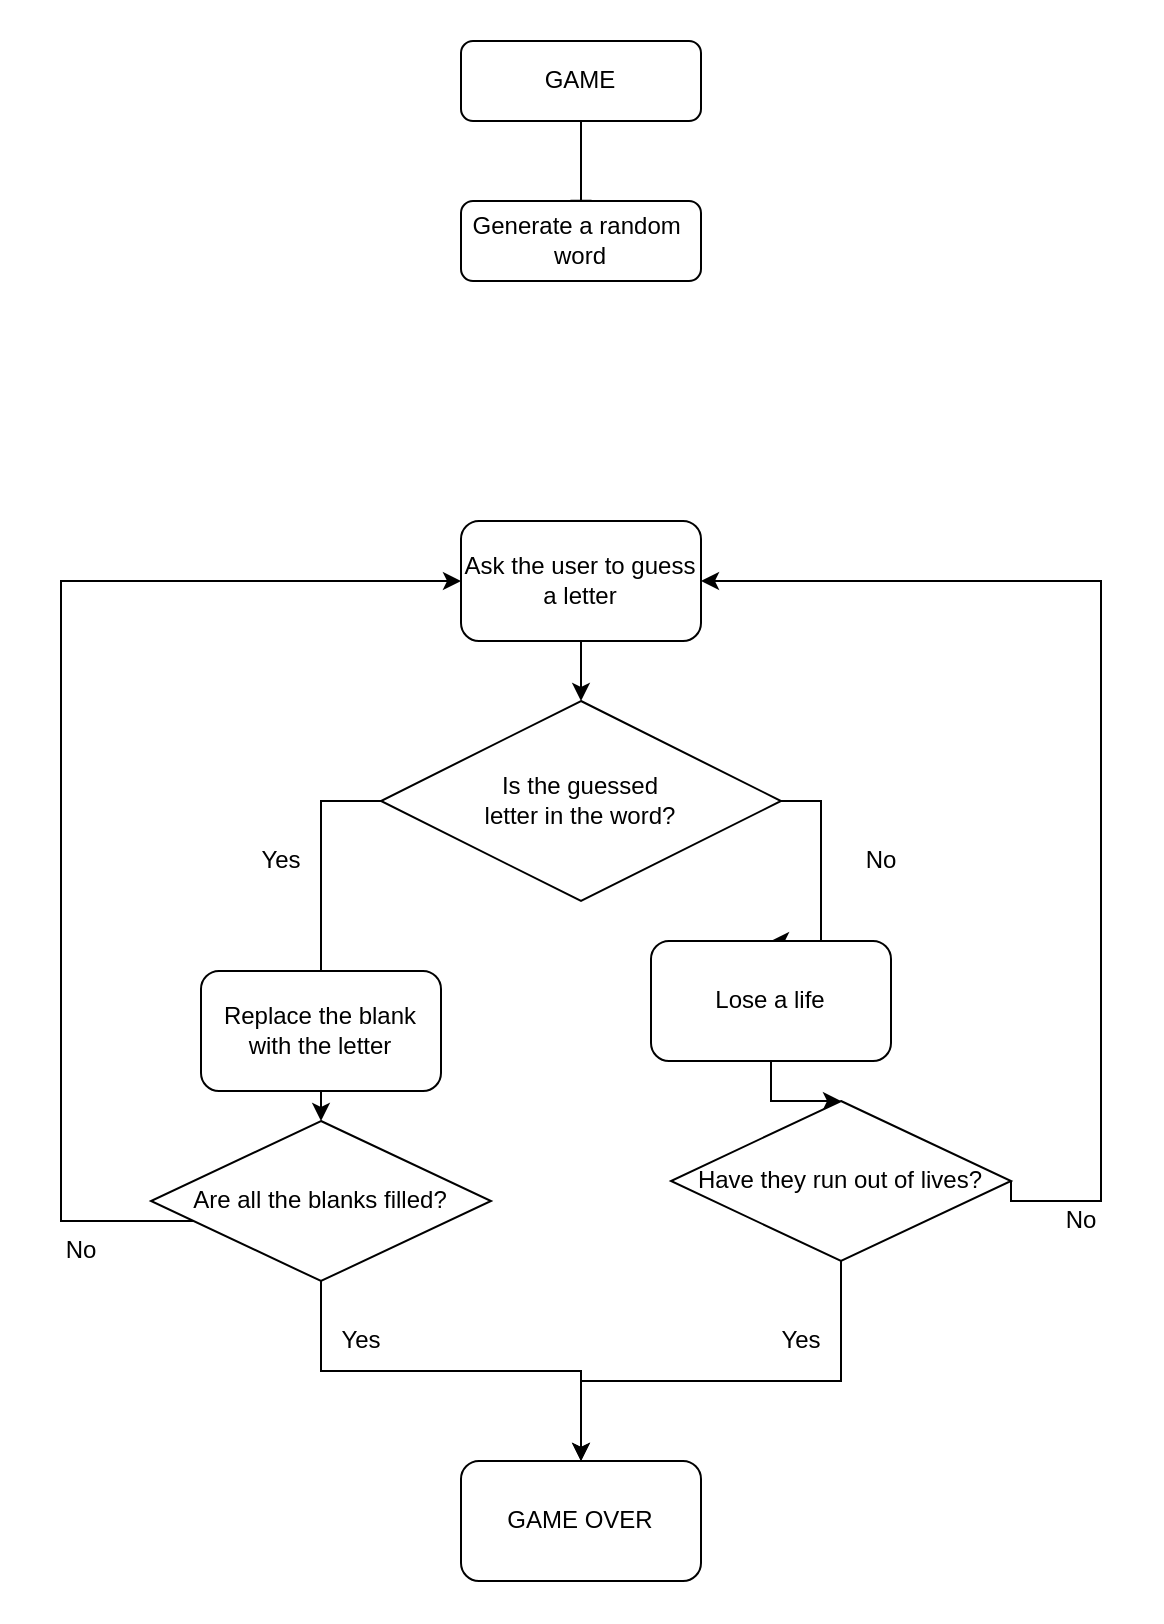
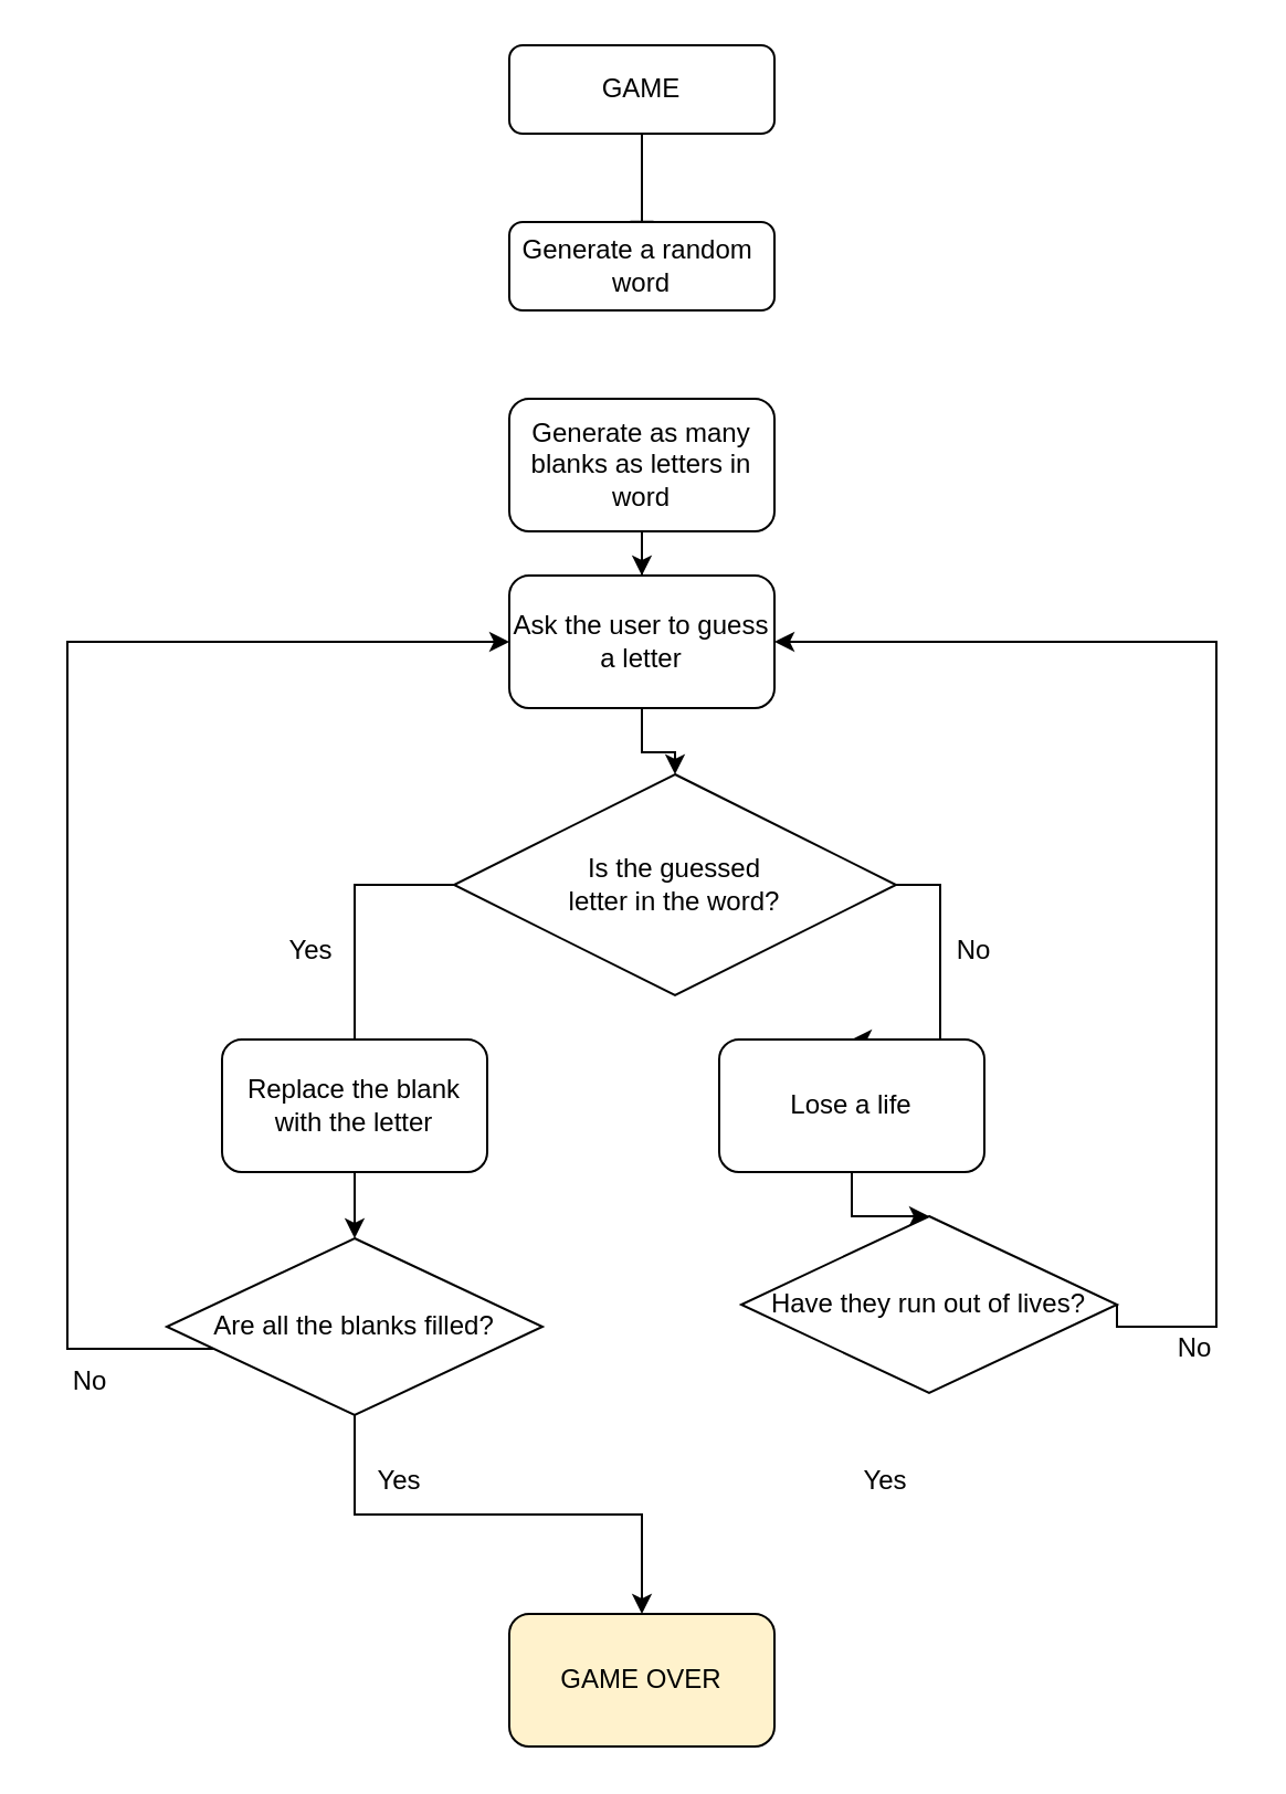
+ <mxCell id="6" value="Generate as many blanks as letters in word" style="rounded=1;whiteSpace=wrap;html=1;" vertex="1" parent="1"><mxGeometry x="230" y="180" width="120" height="60" as="geometry" /></mxCell>
+ <mxCell id="5" value="" style="edgeStyle=orthogonalEdgeStyle;rounded=0;orthogonalLoop=1;jettySize=auto;html=1;" edge="1" parent="1" source="6" target="8"><mxGeometry relative="1" as="geometry" /></mxCell>
- <mxCell id="11" value="Is the guessed &lt;br&gt;letter in the word?" style="rhombus;whiteSpace=wrap;html=1;" vertex="1" parent="1"><mxGeometry x="190" y="350" width="200" height="100" as="geometry" /></mxCell>
+ <mxCell id="11" value="Is the guessed &lt;br&gt;letter in the word?" style="rhombus;whiteSpace=wrap;html=1;" vertex="1" parent="1"><mxGeometry x="205" y="350" width="200" height="100" as="geometry" /></mxCell>
- <mxCell id="13" value="Replace the blank with the letter" style="rounded=1;whiteSpace=wrap;html=1;" vertex="1" parent="1"><mxGeometry x="100" y="485" width="120" height="60" as="geometry" /></mxCell>
+ <mxCell id="13" value="Replace the blank with the letter" style="rounded=1;whiteSpace=wrap;html=1;" vertex="1" parent="1"><mxGeometry x="100" y="470" width="120" height="60" as="geometry" /></mxCell>
- <mxCell id="20" style="edgeStyle=orthogonalEdgeStyle;rounded=0;orthogonalLoop=1;jettySize=auto;html=1;" edge="1" parent="1" source="21" target="22"><mxGeometry relative="1" as="geometry"><Array as="points"><mxPoint x="420" y="690" /><mxPoint x="290" y="690" /></Array></mxGeometry></mxCell>
- <mxCell id="22" value="GAME OVER" style="rounded=1;whiteSpace=wrap;html=1;" vertex="1" parent="1"><mxGeometry x="230" y="730" width="120" height="60" as="geometry" /></mxCell>
+ <mxCell id="22" value="GAME OVER" style="rounded=1;whiteSpace=wrap;html=1;fillColor=#fff2cc;" vertex="1" parent="1"><mxGeometry x="230" y="730" width="120" height="60" as="geometry" /></mxCell>
